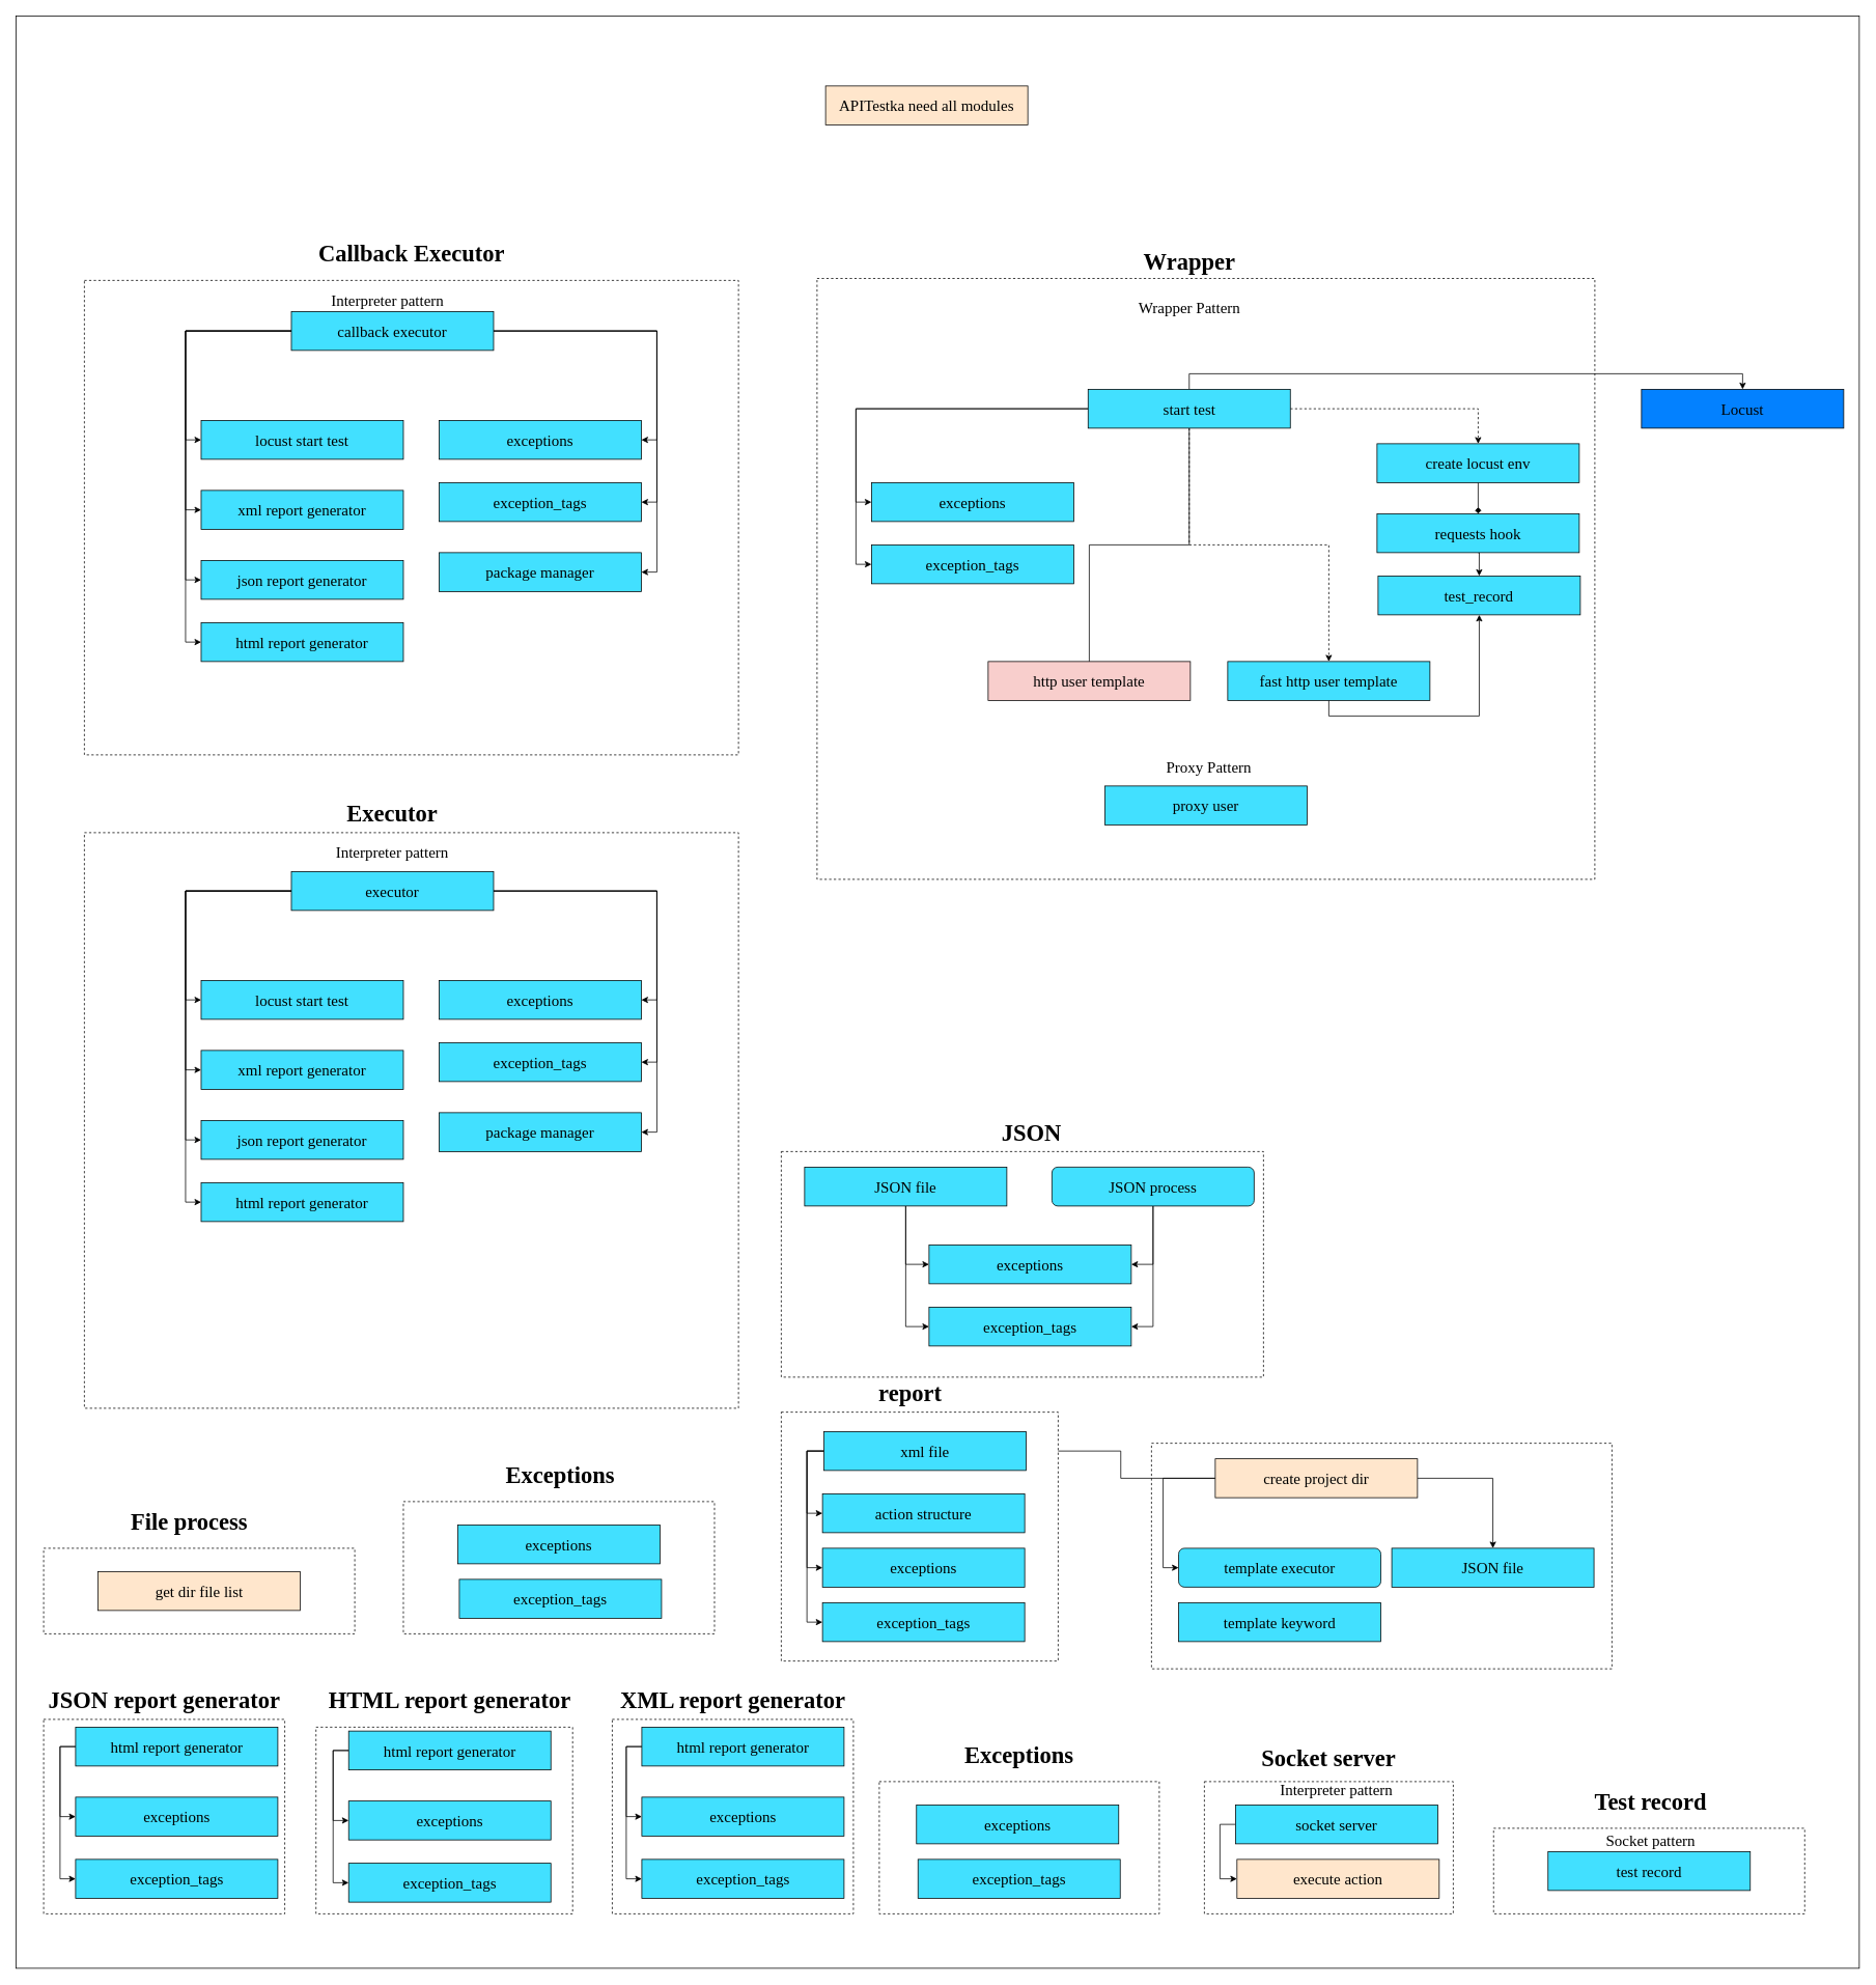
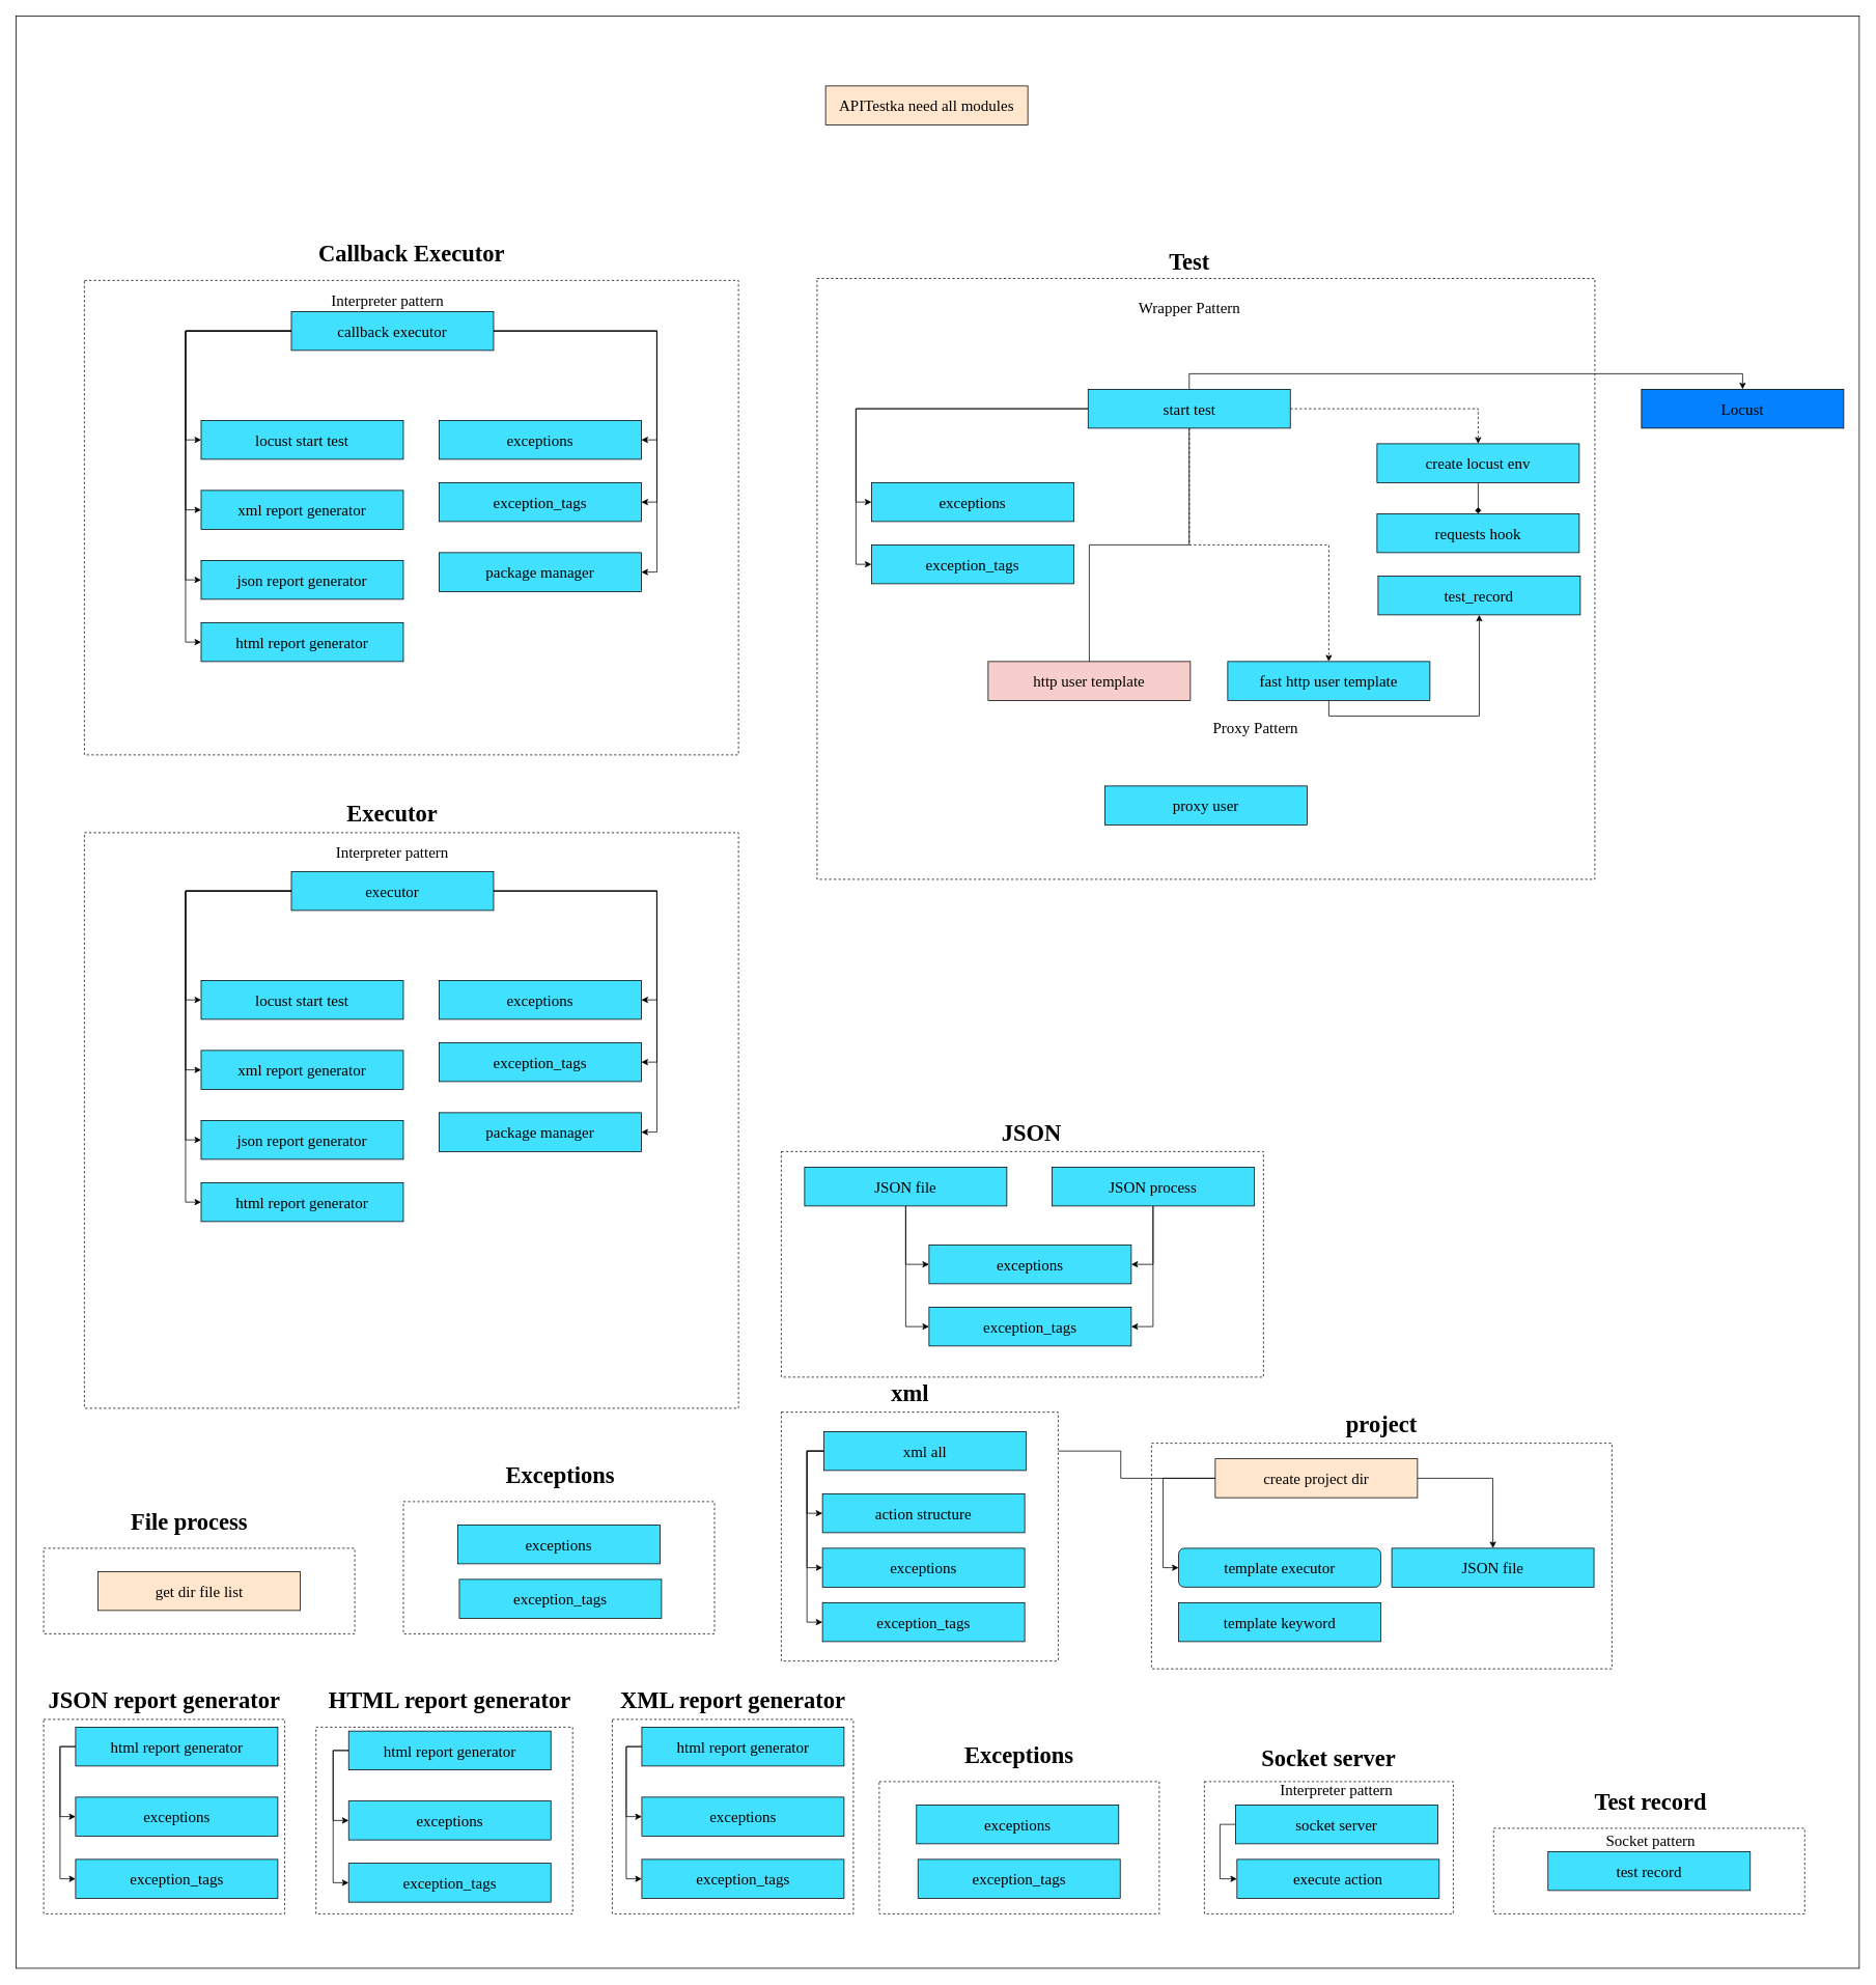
- <mxCell id="21" value="Wrapper" style="text;html=1;strokeColor=none;fillColor=none;align=center;verticalAlign=middle;whiteSpace=wrap;rounded=0;fontSize=30;fontFamily=Times New Roman;fontStyle=1" vertex="1" parent="1"><mxGeometry x="1438.5" y="320" width="180" height="30" as="geometry" /></mxCell>
+ <mxCell id="21" value="Test" style="text;html=1;strokeColor=none;fillColor=none;align=center;verticalAlign=middle;whiteSpace=wrap;rounded=0;fontSize=30;fontFamily=Times New Roman;fontStyle=1" vertex="1" parent="1"><mxGeometry x="1438.5" y="320" width="180" height="30" as="geometry" /></mxCell>
- <mxCell id="118" style="edgeStyle=orthogonalEdgeStyle;rounded=0;orthogonalLoop=1;jettySize=auto;html=1;exitX=0.5;exitY=1;exitDx=0;exitDy=0;entryX=0.5;entryY=0;entryDx=0;entryDy=0;" edge="1" parent="1" source="119" target="9"><mxGeometry relative="1" as="geometry" /></mxCell>
- <mxCell id="132" value="Proxy Pattern" style="text;html=1;strokeColor=none;fillColor=none;align=center;verticalAlign=middle;whiteSpace=wrap;rounded=0;fontSize=20;fontFamily=Times New Roman;" vertex="1" parent="1"><mxGeometry x="1464.07" y="970" width="180" height="30" as="geometry" /></mxCell>
+ <mxCell id="132" value="Proxy Pattern" style="text;html=1;strokeColor=none;fillColor=none;align=center;verticalAlign=middle;whiteSpace=wrap;rounded=0;fontSize=20;fontFamily=Times New Roman;" vertex="1" parent="1"><mxGeometry x="1524.07" y="920" width="180" height="30" as="geometry" /></mxCell>
- <mxCell id="72" value="JSON process" style="whiteSpace=wrap;html=1;fillColor=#42E0FF;fontFamily=Times New Roman;fontSize=20;rounded=1;" vertex="1" parent="1"><mxGeometry x="1352" y="1500" width="260" height="50" as="geometry" /></mxCell>
+ <mxCell id="72" value="JSON process" style="rounded=0;whiteSpace=wrap;html=1;fillColor=#42E0FF;fontFamily=Times New Roman;fontSize=20;" vertex="1" parent="1"><mxGeometry x="1352" y="1500" width="260" height="50" as="geometry" /></mxCell>
- <mxCell id="102" value="report" style="text;html=1;strokeColor=none;fillColor=none;align=center;verticalAlign=middle;whiteSpace=wrap;rounded=0;fontSize=30;fontFamily=Times New Roman;fontStyle=1" vertex="1" parent="1"><mxGeometry x="1037.65" y="1775" width="263.86" height="30" as="geometry" /></mxCell>
+ <mxCell id="102" value="xml" style="text;html=1;strokeColor=none;fillColor=none;align=center;verticalAlign=middle;whiteSpace=wrap;rounded=0;fontSize=30;fontFamily=Times New Roman;fontStyle=1" vertex="1" parent="1"><mxGeometry x="1037.65" y="1775" width="263.86" height="30" as="geometry" /></mxCell>
+ <mxCell id="82" value="project" style="text;html=1;strokeColor=none;fillColor=none;align=center;verticalAlign=middle;whiteSpace=wrap;rounded=0;fontSize=30;fontFamily=Times New Roman;fontStyle=1" vertex="1" parent="1"><mxGeometry x="1644.07" y="1815" width="263.86" height="30" as="geometry" /></mxCell>
- <mxCell id="106" value="xml file" style="rounded=0;whiteSpace=wrap;html=1;fillColor=#42E0FF;fontFamily=Times New Roman;fontSize=20;" vertex="1" parent="1"><mxGeometry x="1058.93" y="1840" width="260" height="50" as="geometry" /></mxCell>
+ <mxCell id="106" value="xml all" style="rounded=0;whiteSpace=wrap;html=1;fillColor=#42E0FF;fontFamily=Times New Roman;fontSize=20;" vertex="1" parent="1"><mxGeometry x="1058.93" y="1840" width="260" height="50" as="geometry" /></mxCell>
- <mxCell id="97" value="execute action" style="rounded=0;whiteSpace=wrap;html=1;fillColor=#ffe6cc;fontFamily=Times New Roman;fontSize=20;" vertex="1" parent="1"><mxGeometry x="1589.93" y="2390" width="260" height="50" as="geometry" /></mxCell>
+ <mxCell id="97" value="execute action" style="rounded=0;whiteSpace=wrap;html=1;fillColor=#42E0FF;fontFamily=Times New Roman;fontSize=20;" vertex="1" parent="1"><mxGeometry x="1589.93" y="2390" width="260" height="50" as="geometry" /></mxCell>
